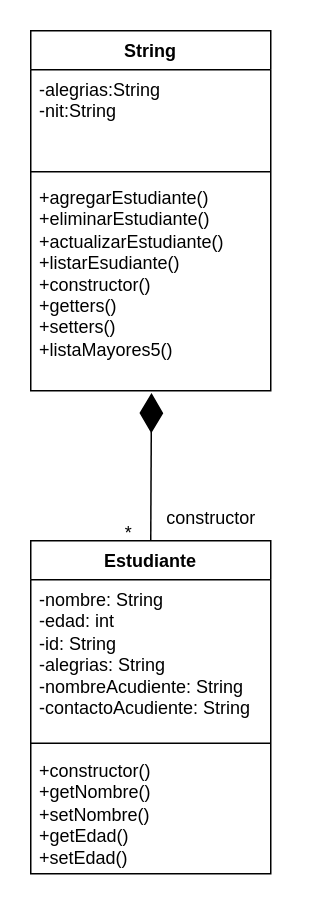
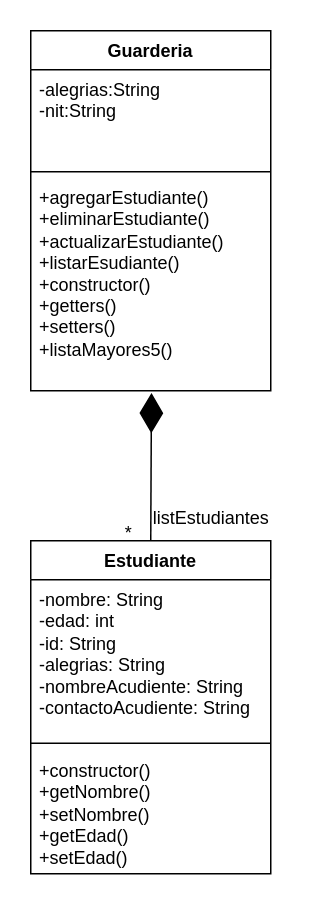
- <mxCell id="8" value="String" style="swimlane;fontStyle=1;align=center;verticalAlign=top;childLayout=stackLayout;horizontal=1;startSize=26;horizontalStack=0;resizeParent=1;resizeParentMax=0;resizeLast=0;collapsible=1;marginBottom=0;whiteSpace=wrap;html=1;" vertex="1" parent="1"><mxGeometry x="20" y="20" width="160" height="240" as="geometry" /></mxCell>
+ <mxCell id="8" value="Guarderia" style="swimlane;fontStyle=1;align=center;verticalAlign=top;childLayout=stackLayout;horizontal=1;startSize=26;horizontalStack=0;resizeParent=1;resizeParentMax=0;resizeLast=0;collapsible=1;marginBottom=0;whiteSpace=wrap;html=1;" vertex="1" parent="1"><mxGeometry x="20" y="20" width="160" height="240" as="geometry" /></mxCell>
- <mxCell id="6" value="constructor" style="text;html=1;align=center;verticalAlign=middle;resizable=0;points=[];autosize=1;strokeColor=none;fillColor=none;" vertex="1" parent="1"><mxGeometry x="90" y="330" width="100" height="30" as="geometry" /></mxCell>
+ <mxCell id="6" value="listEstudiantes" style="text;html=1;align=center;verticalAlign=middle;resizable=0;points=[];autosize=1;strokeColor=none;fillColor=none;" vertex="1" parent="1"><mxGeometry x="90" y="330" width="100" height="30" as="geometry" /></mxCell>
